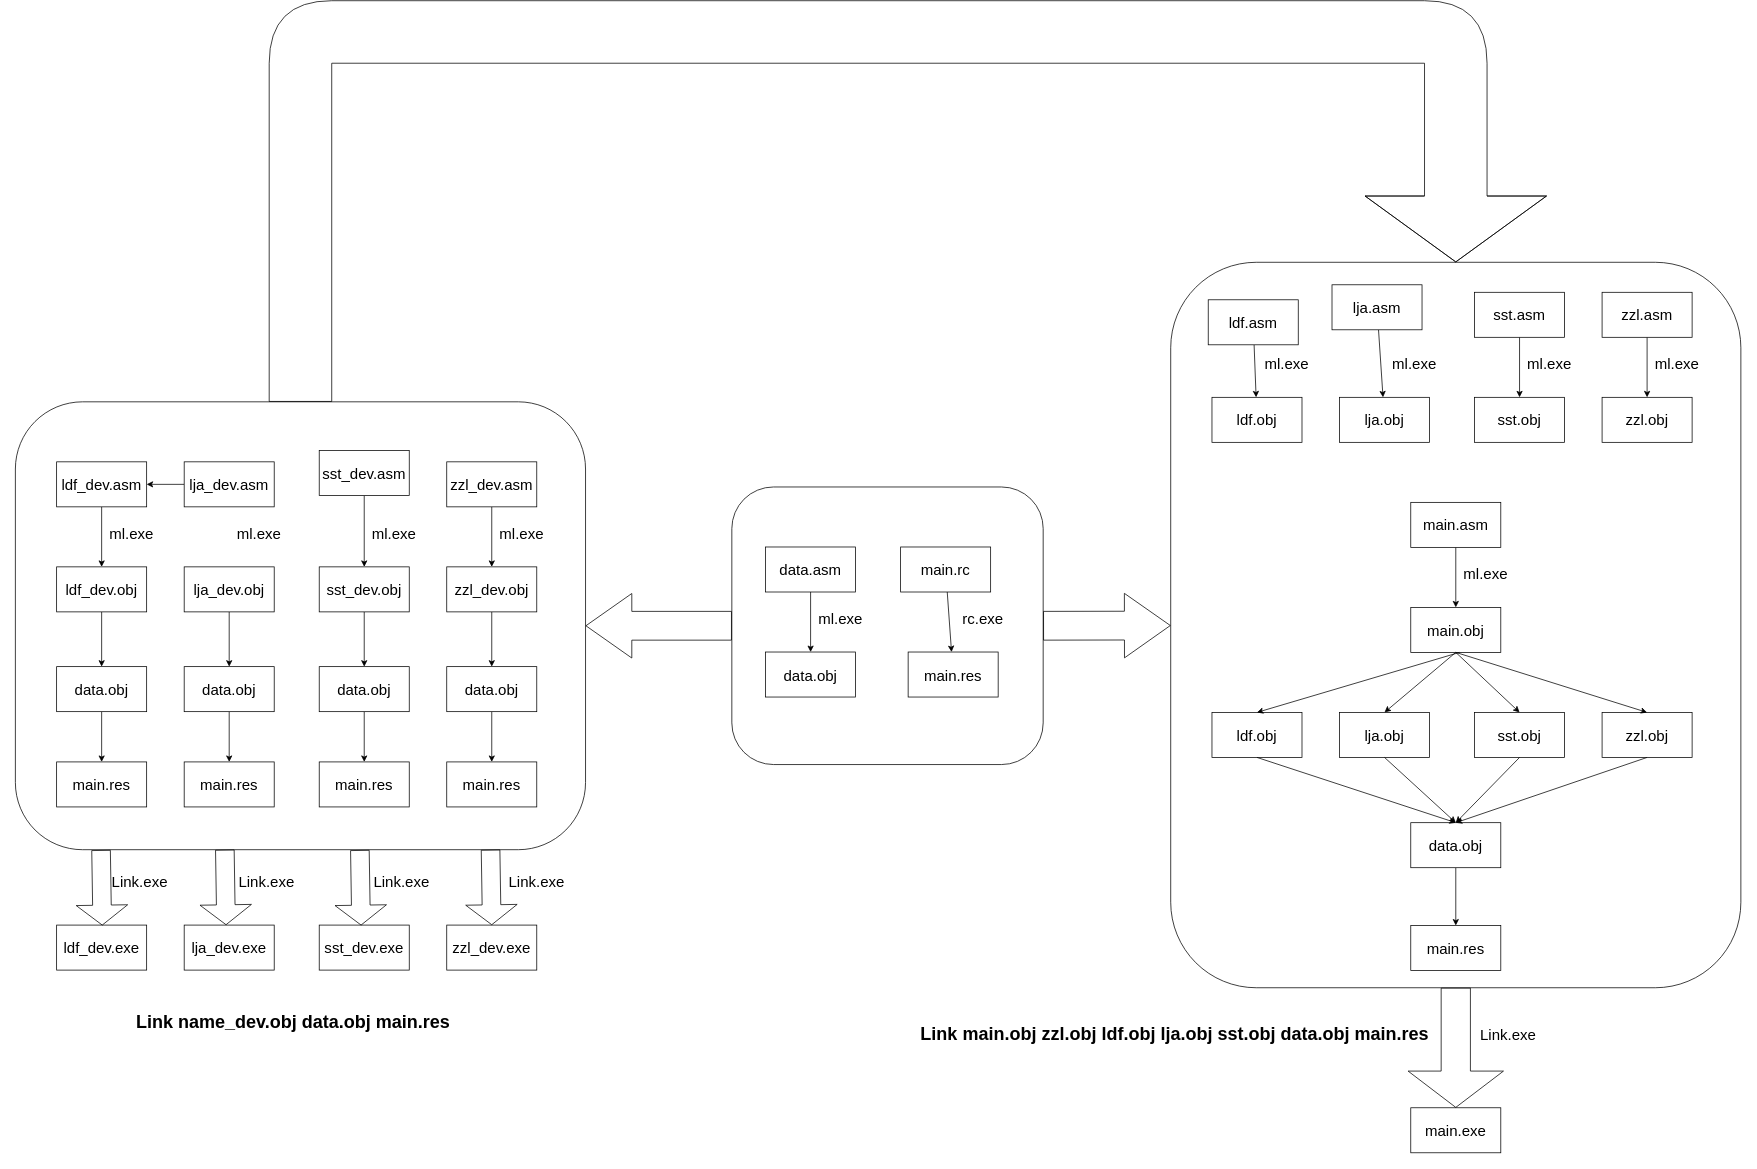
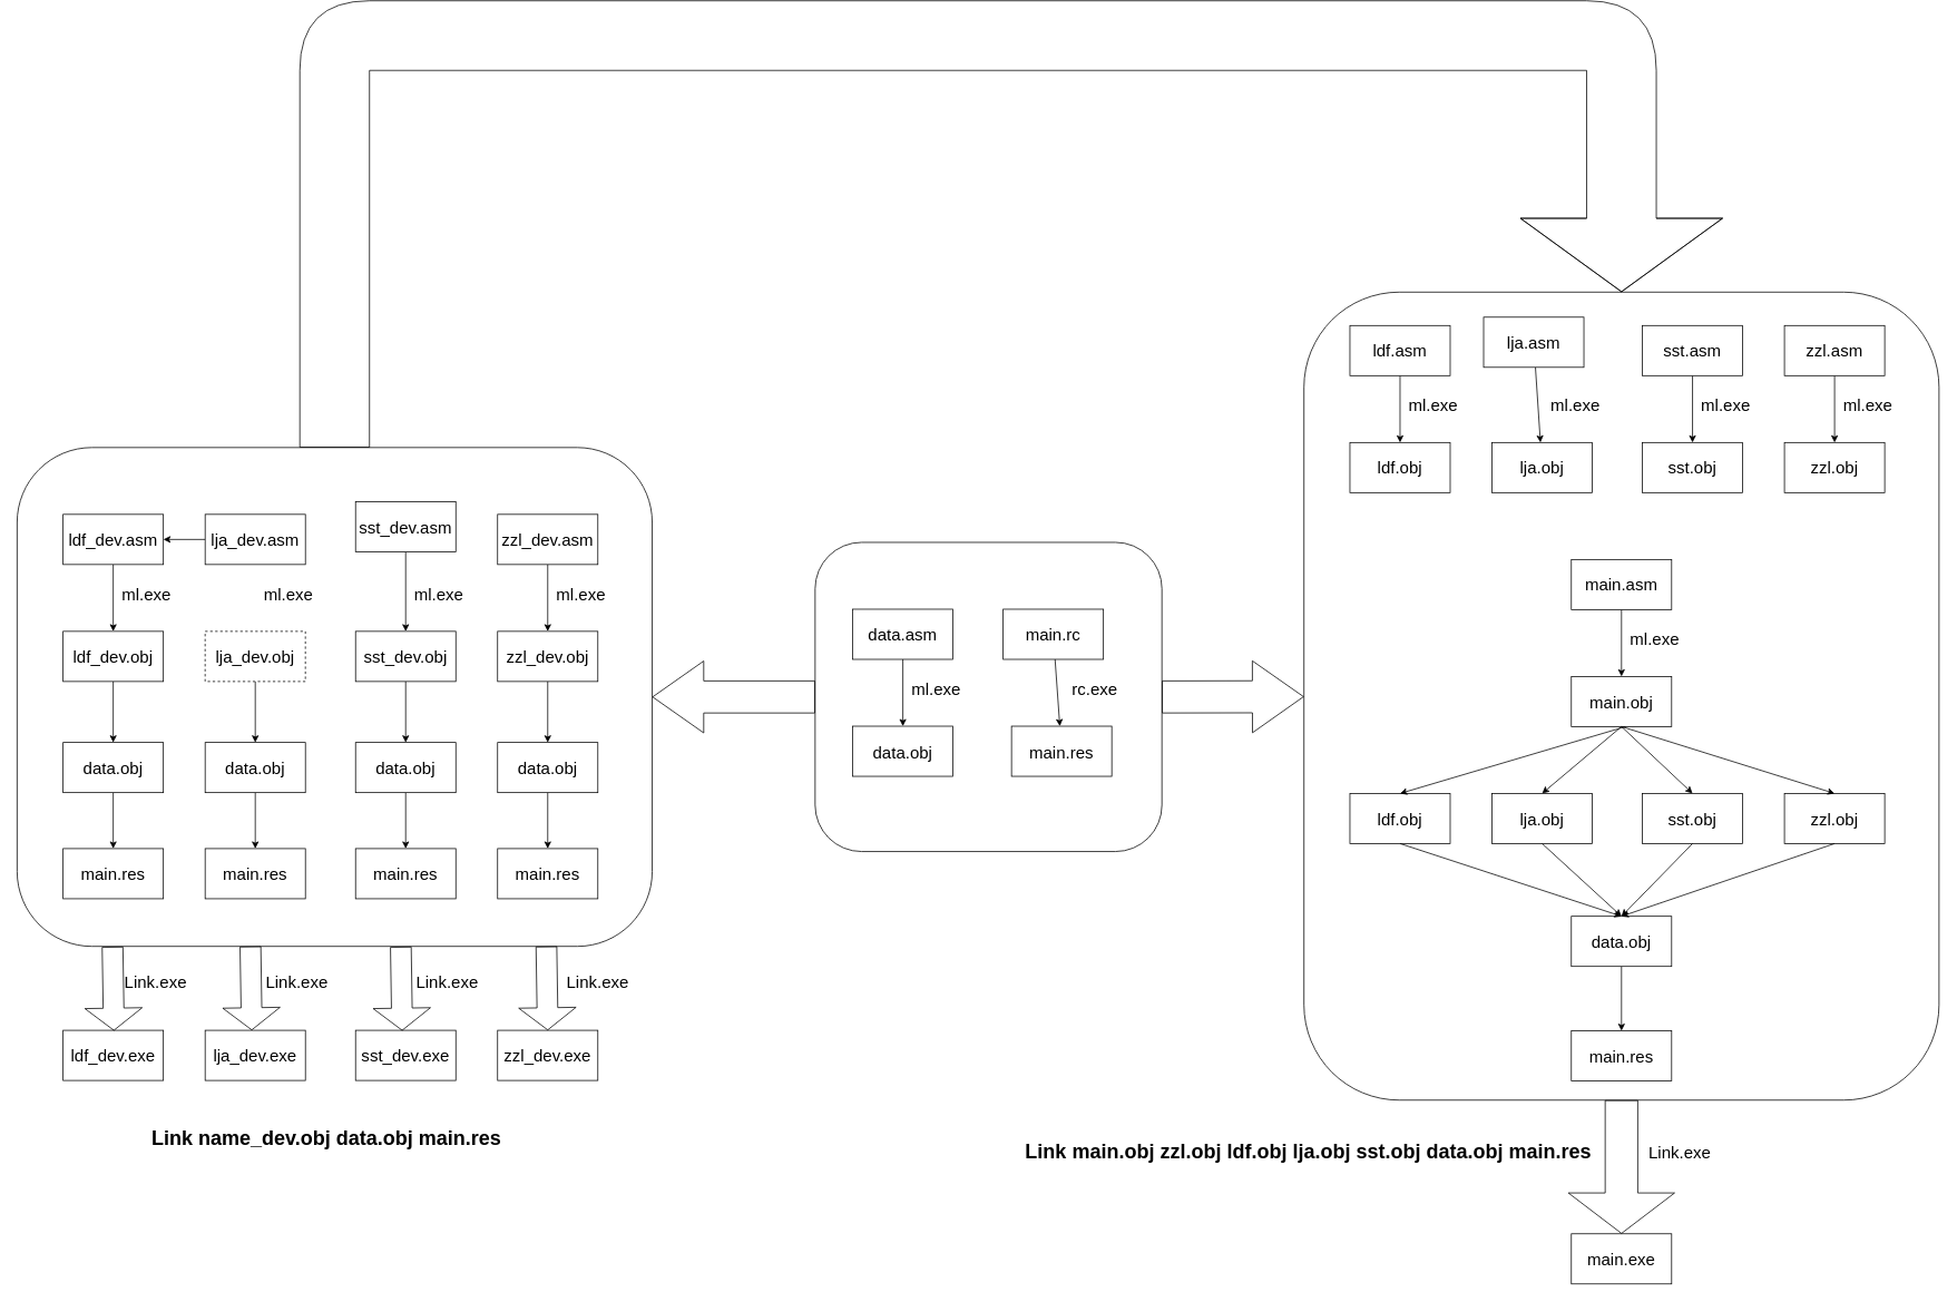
- <mxCell id="6" value="&lt;font&gt;&lt;font style=&quot;font-size: 20px&quot;&gt;ldf.asm&lt;/font&gt;&lt;br&gt;&lt;/font&gt;" style="rounded=0;whiteSpace=wrap;html=1;" parent="1" vertex="1"><mxGeometry x="1610" y="377" width="120" height="60" as="geometry" /></mxCell>
+ <mxCell id="6" value="&lt;font&gt;&lt;font style=&quot;font-size: 20px&quot;&gt;ldf.asm&lt;/font&gt;&lt;br&gt;&lt;/font&gt;" style="rounded=0;whiteSpace=wrap;html=1;" parent="1" vertex="1"><mxGeometry x="1615" y="367" width="120" height="60" as="geometry" /></mxCell>
- <mxCell id="56" value="&lt;font&gt;&lt;span style=&quot;font-size: 20px&quot;&gt;lja_dev.obj&lt;/span&gt;&lt;br&gt;&lt;/font&gt;" style="rounded=0;whiteSpace=wrap;html=1;" parent="1" vertex="1"><mxGeometry x="245" y="733" width="120" height="60" as="geometry" /></mxCell>
+ <mxCell id="56" value="&lt;font&gt;&lt;span style=&quot;font-size: 20px&quot;&gt;lja_dev.obj&lt;/span&gt;&lt;br&gt;&lt;/font&gt;" style="rounded=0;whiteSpace=wrap;html=1;dashed=1;" parent="1" vertex="1"><mxGeometry x="245" y="733" width="120" height="60" as="geometry" /></mxCell>
